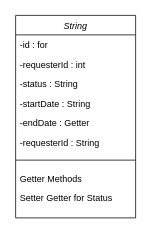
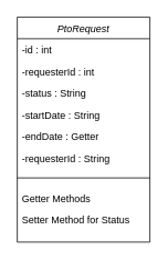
- <mxCell id="2" value="String" style="swimlane;fontStyle=2;align=center;verticalAlign=top;childLayout=stackLayout;horizontal=1;startSize=26;horizontalStack=0;resizeParent=1;resizeLast=0;collapsible=1;marginBottom=0;rounded=0;shadow=0;strokeWidth=1;" vertex="1" parent="1"><mxGeometry x="20" y="20" width="160" height="270" as="geometry"><mxRectangle x="230" y="140" width="160" height="26" as="alternateBounds" /></mxGeometry></mxCell>
+ <mxCell id="2" value="PtoRequest" style="swimlane;fontStyle=2;align=center;verticalAlign=top;childLayout=stackLayout;horizontal=1;startSize=26;horizontalStack=0;resizeParent=1;resizeLast=0;collapsible=1;marginBottom=0;rounded=0;shadow=0;strokeWidth=1;" vertex="1" parent="1"><mxGeometry x="20" y="20" width="160" height="270" as="geometry"><mxRectangle x="230" y="140" width="160" height="26" as="alternateBounds" /></mxGeometry></mxCell>
- <mxCell id="3" value="-id : for" style="text;align=left;verticalAlign=top;spacingLeft=4;spacingRight=4;overflow=hidden;rotatable=0;points=[[0,0.5],[1,0.5]];portConstraint=eastwest;" vertex="1" parent="2"><mxGeometry y="26" width="160" height="26" as="geometry" /></mxCell>
+ <mxCell id="3" value="-id : int" style="text;align=left;verticalAlign=top;spacingLeft=4;spacingRight=4;overflow=hidden;rotatable=0;points=[[0,0.5],[1,0.5]];portConstraint=eastwest;" vertex="1" parent="2"><mxGeometry y="26" width="160" height="26" as="geometry" /></mxCell>
- <mxCell id="11" value="Setter Getter for Status" style="text;align=left;verticalAlign=top;spacingLeft=4;spacingRight=4;overflow=hidden;rotatable=0;points=[[0,0.5],[1,0.5]];portConstraint=eastwest;" vertex="1" parent="2"><mxGeometry y="230" width="160" height="26" as="geometry" /></mxCell>
+ <mxCell id="11" value="Setter Method for Status" style="text;align=left;verticalAlign=top;spacingLeft=4;spacingRight=4;overflow=hidden;rotatable=0;points=[[0,0.5],[1,0.5]];portConstraint=eastwest;" vertex="1" parent="2"><mxGeometry y="230" width="160" height="26" as="geometry" /></mxCell>
